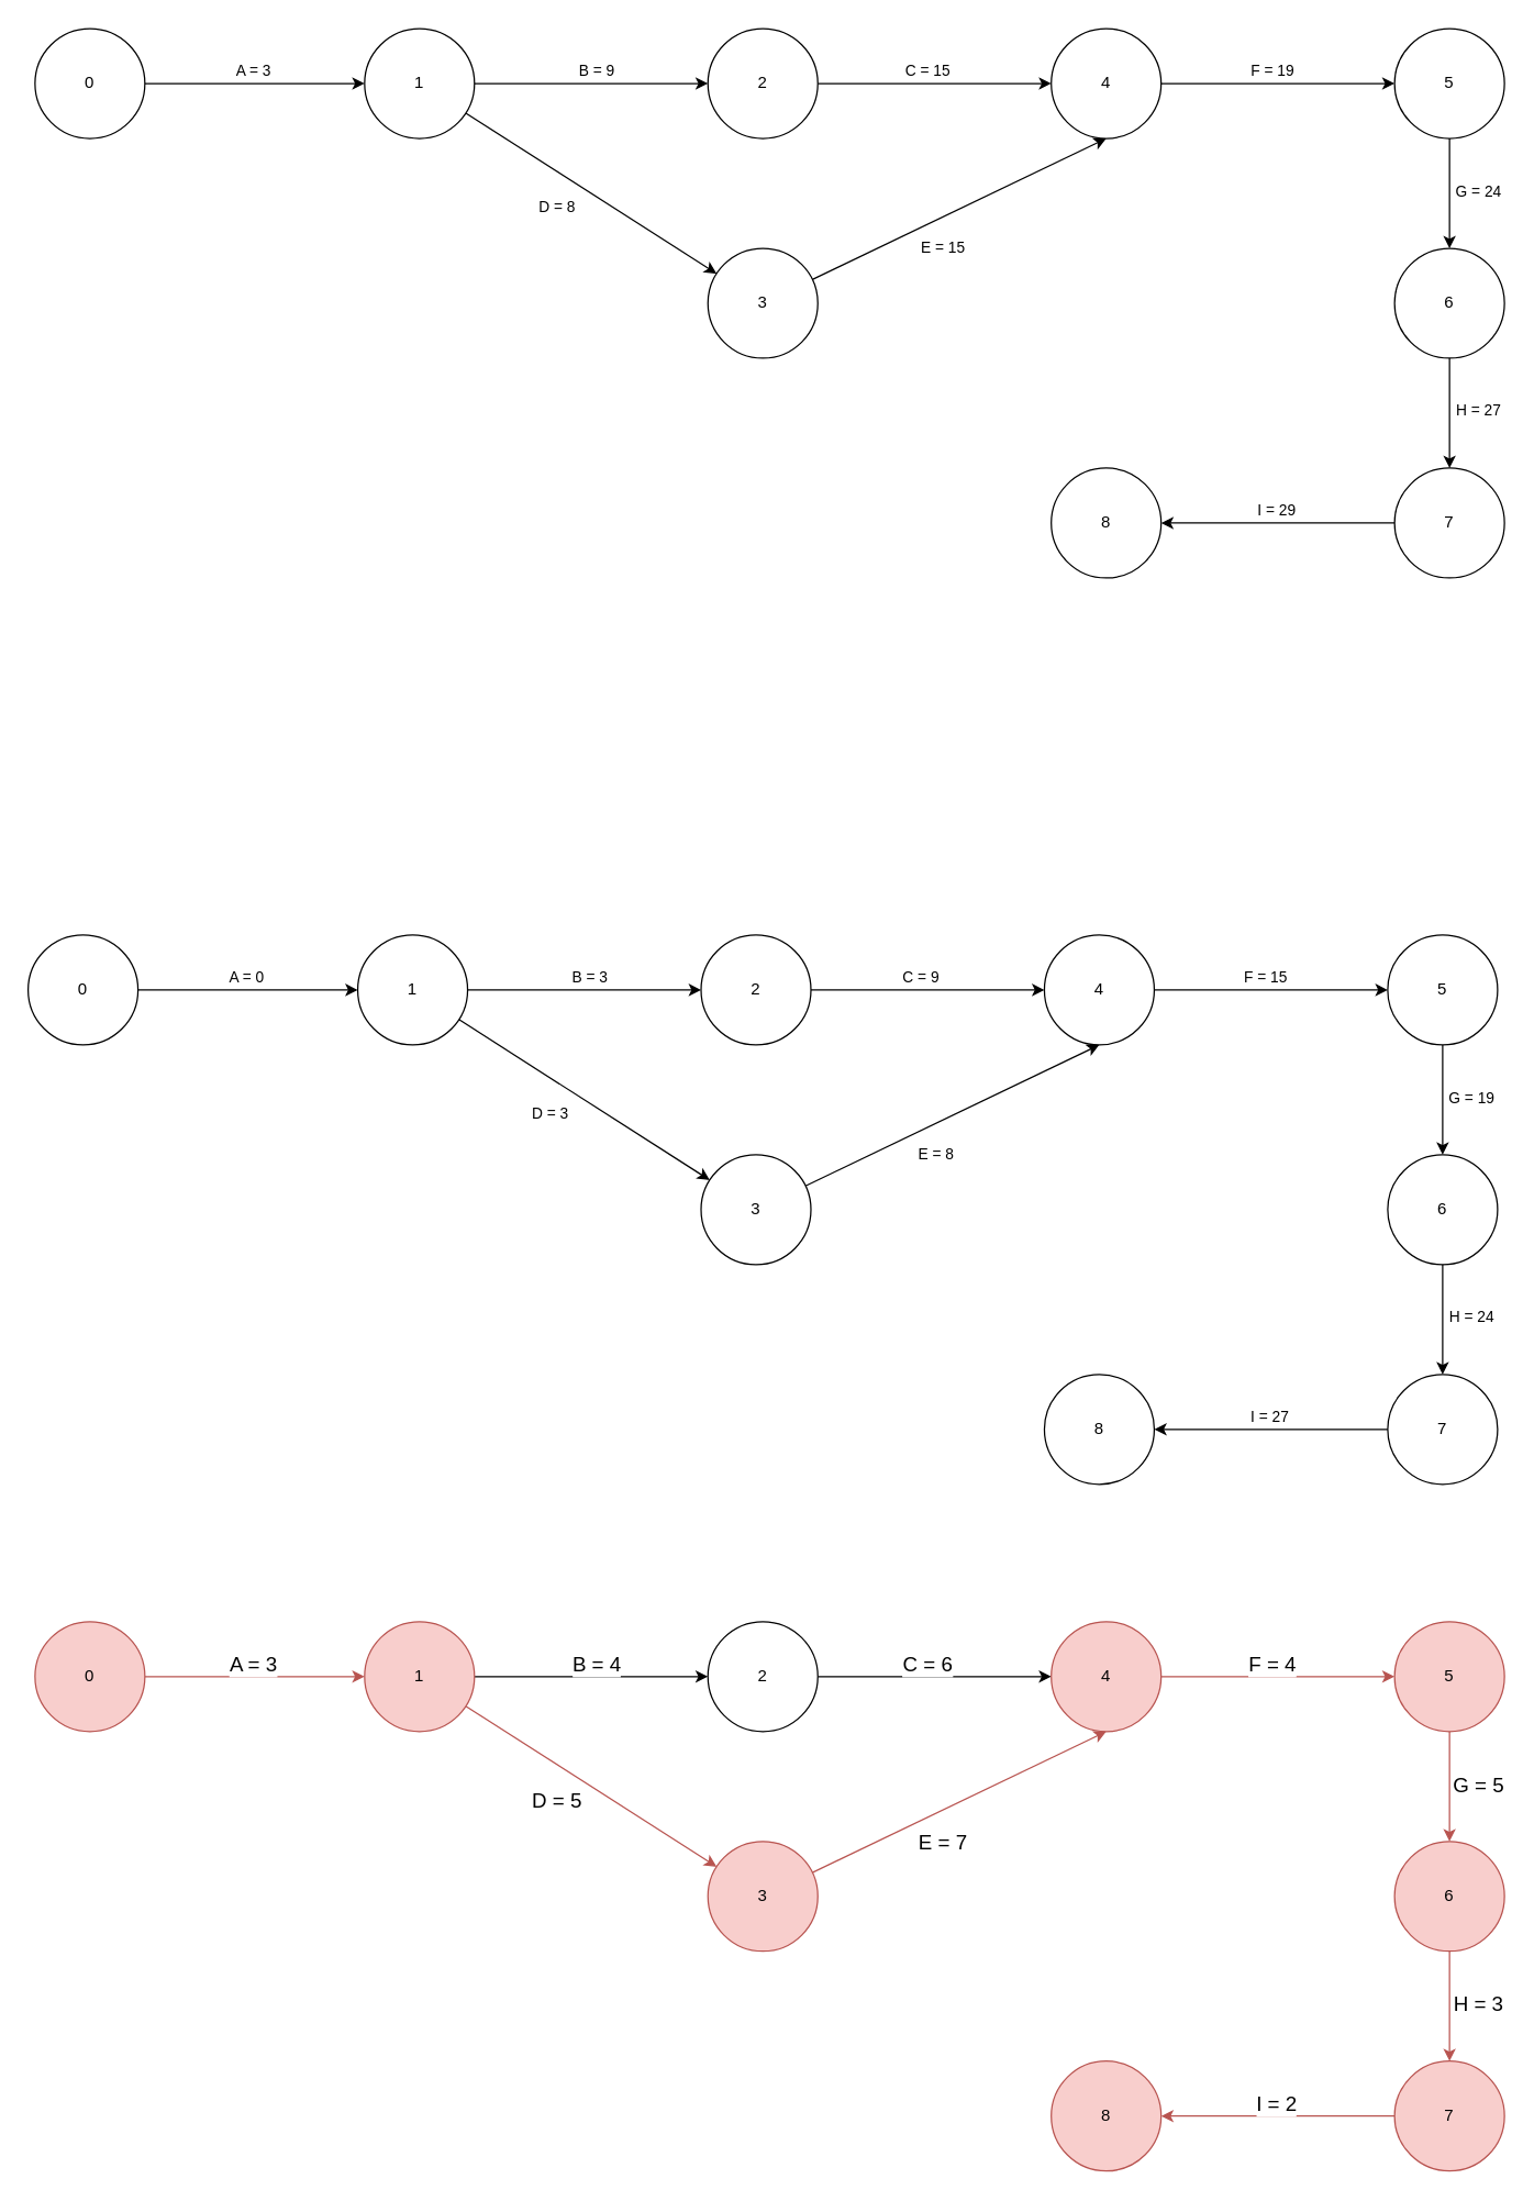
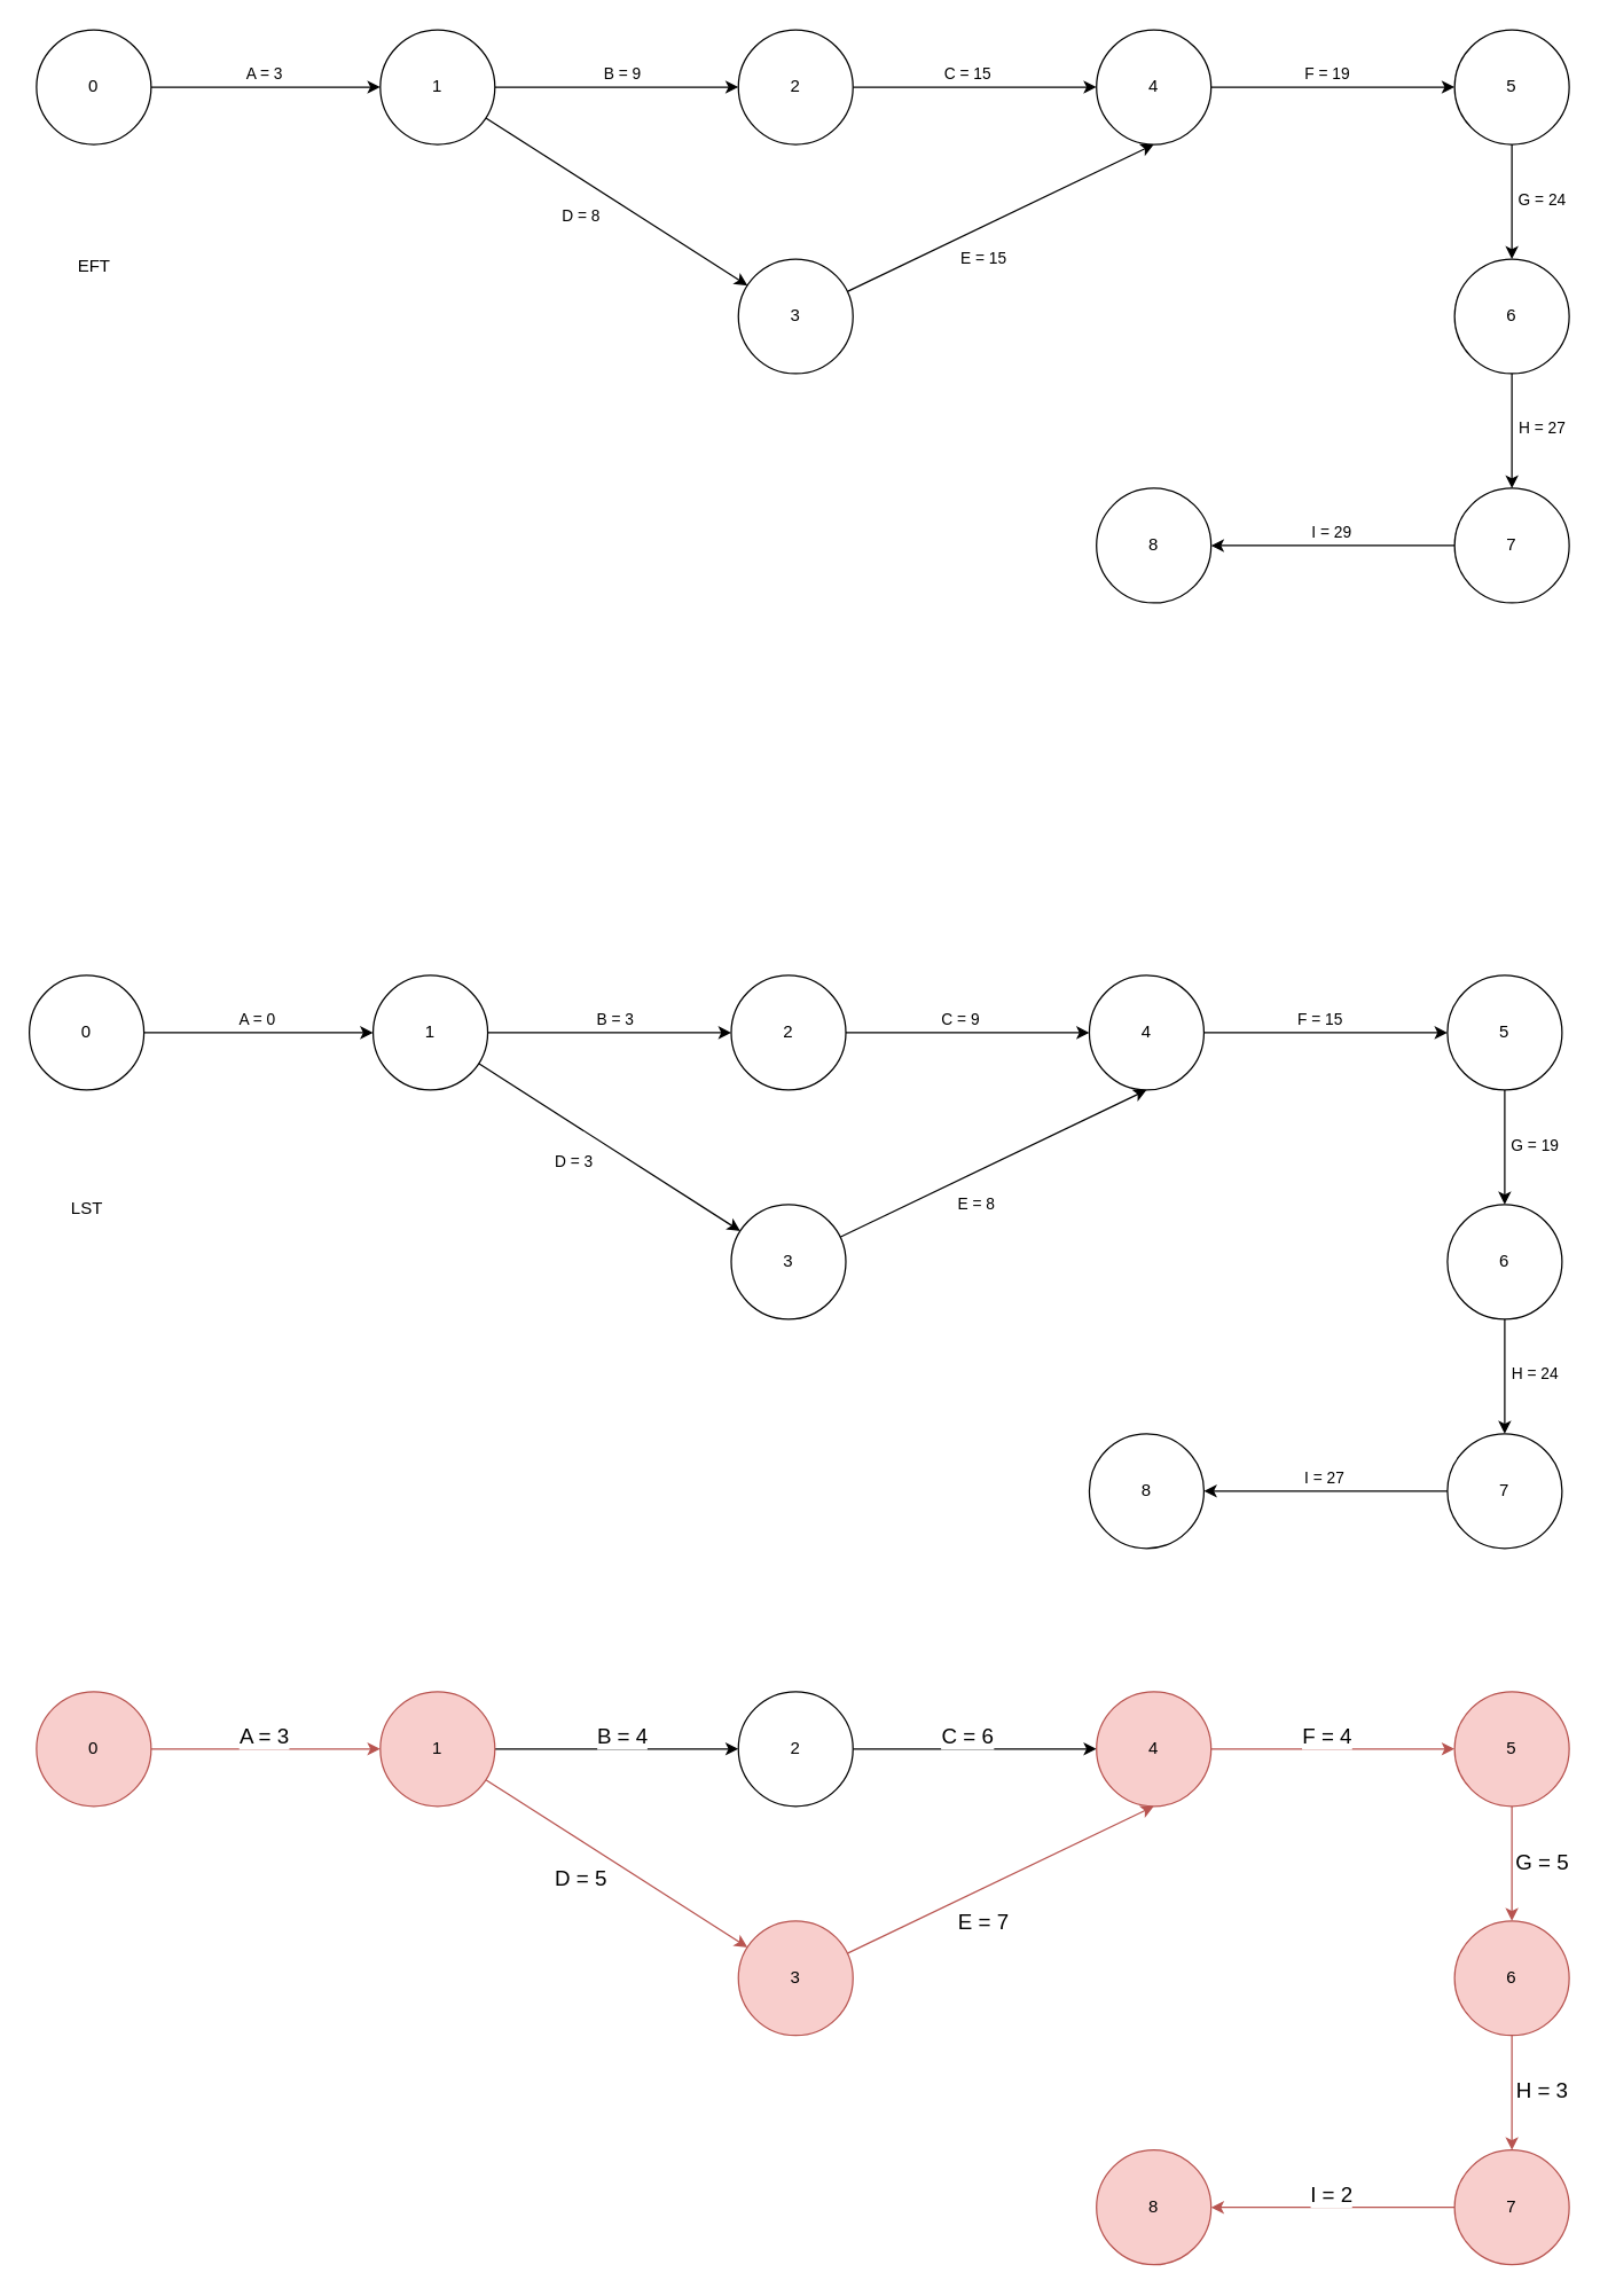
+ <mxCell id="56" value="EFT" style="text;html=1;align=center;verticalAlign=middle;resizable=0;points=[];autosize=1;strokeColor=none;fillColor=none;" parent="1" vertex="1"><mxGeometry x="40" y="170" width="50" height="30" as="geometry" /></mxCell>
+ <mxCell id="57" value="LST" style="text;html=1;align=center;verticalAlign=middle;resizable=0;points=[];autosize=1;strokeColor=none;fillColor=none;" parent="1" vertex="1"><mxGeometry x="35" y="828" width="50" height="30" as="geometry" /></mxCell>
